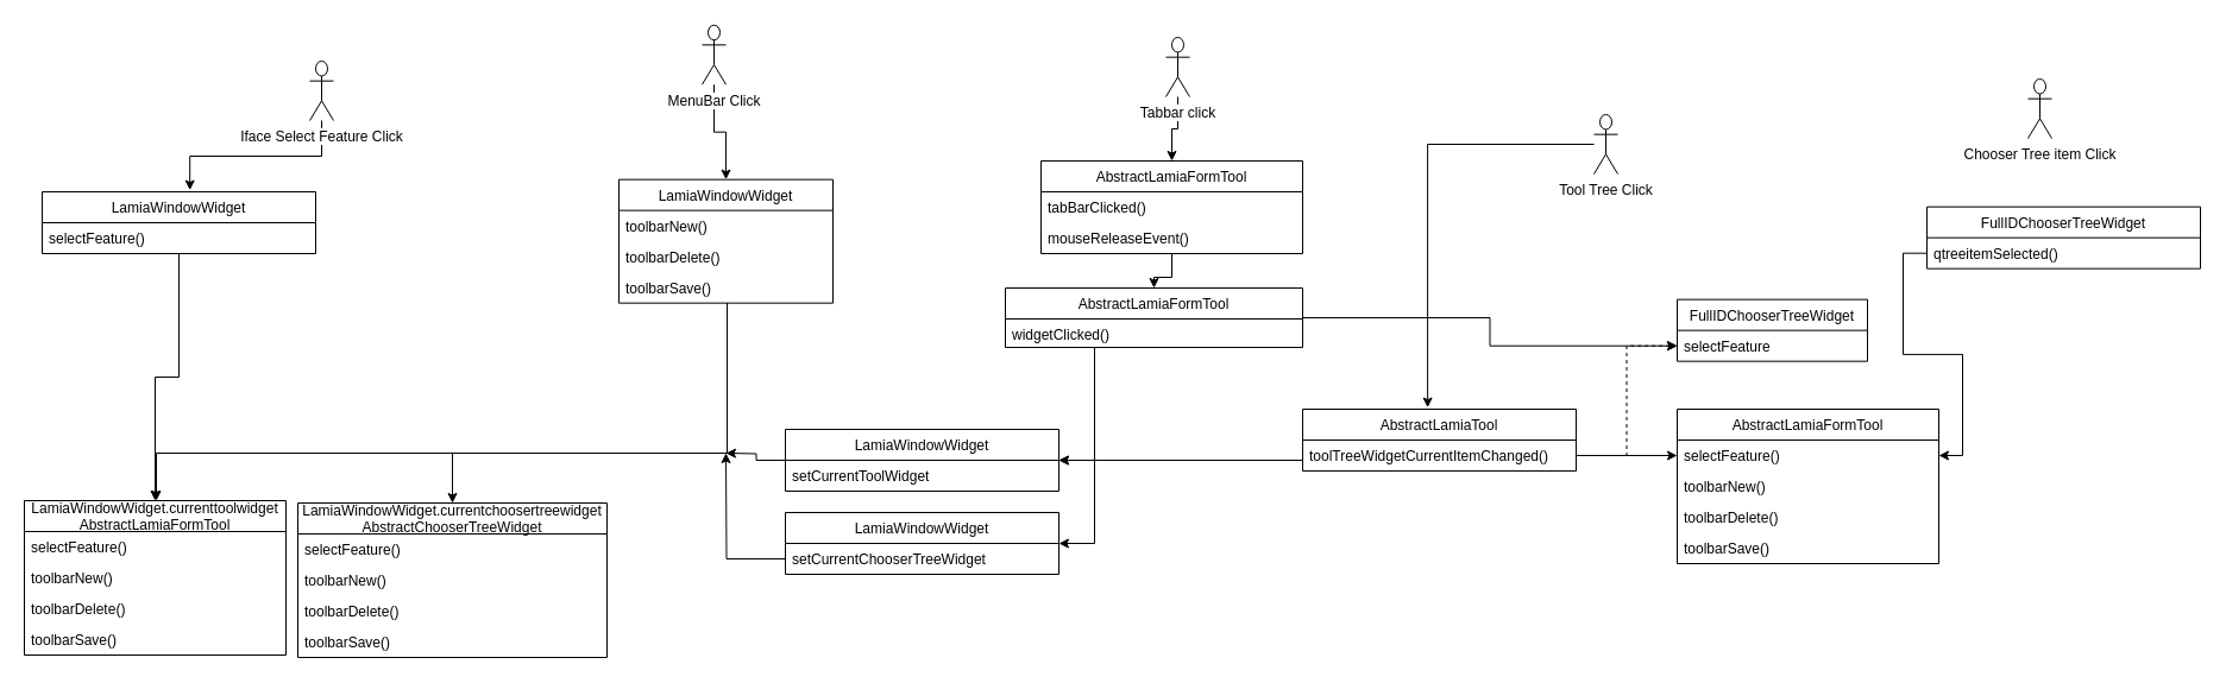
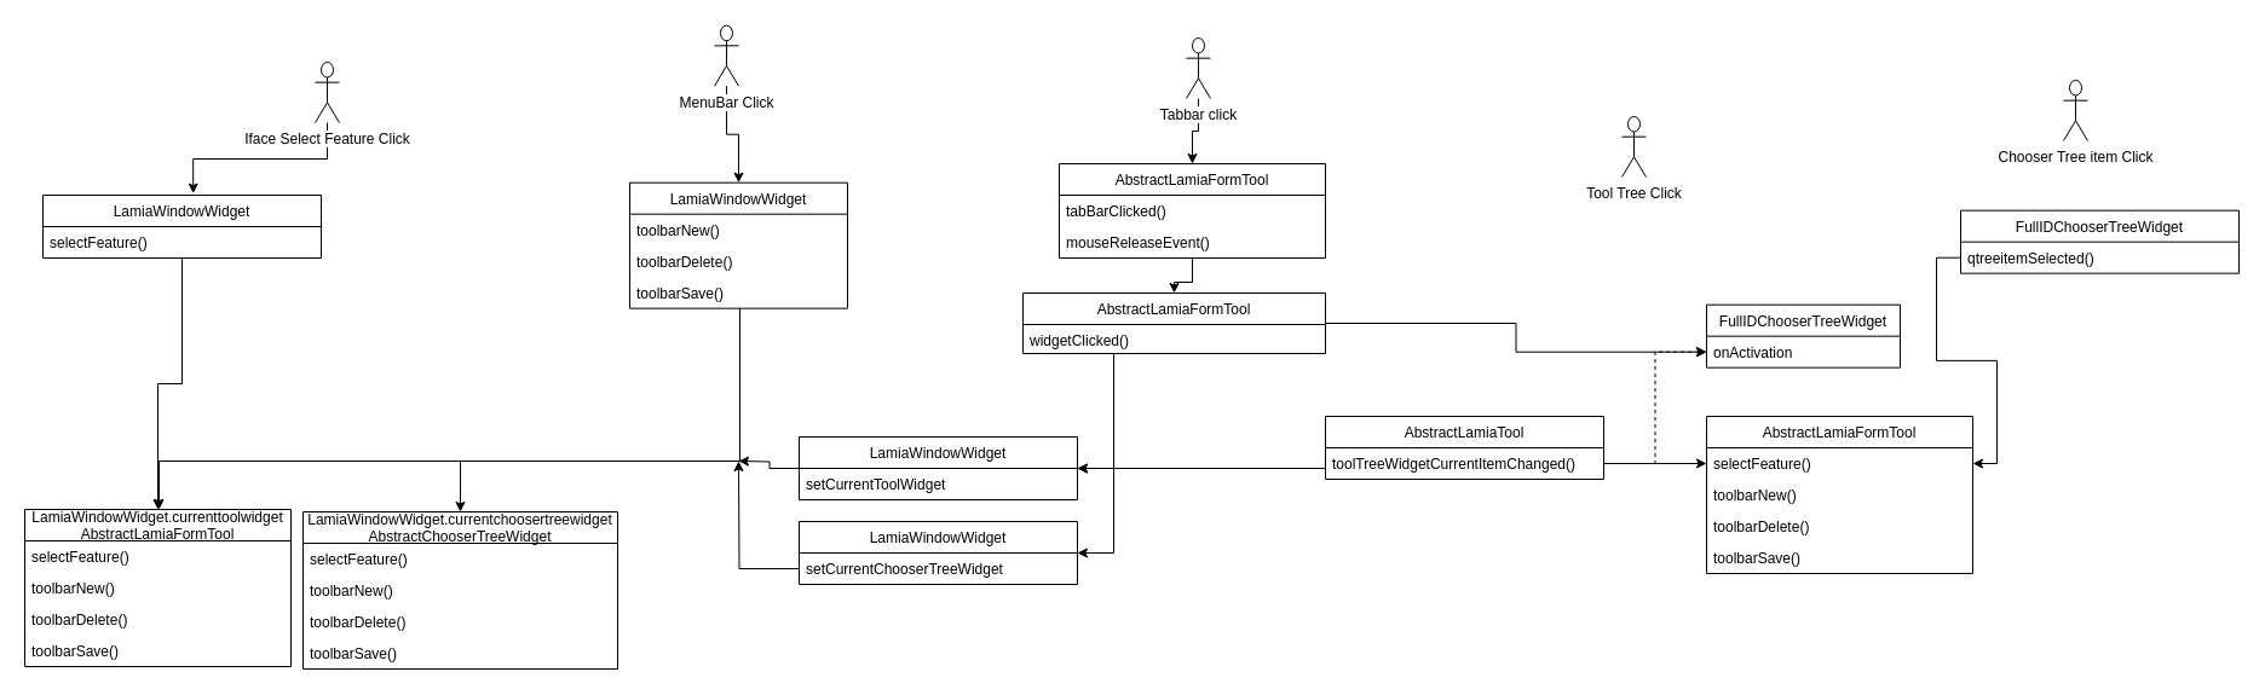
- <mxCell id="12" value="" style="edgeStyle=orthogonalEdgeStyle;rounded=0;orthogonalLoop=1;jettySize=auto;html=1;targetPerimeterSpacing=0;strokeWidth=1;entryX=0.457;entryY=-0.027;entryDx=0;entryDy=0;entryPerimeter=0;" edge="1" parent="1" source="13" target="15"><mxGeometry relative="1" as="geometry"><mxPoint x="1095" y="191" as="targetPoint" /></mxGeometry></mxCell>
- <mxCell id="45" value="selectFeature" style="text;strokeColor=none;fillColor=none;align=left;verticalAlign=top;spacingLeft=4;spacingRight=4;overflow=hidden;rotatable=0;points=[[0,0.5],[1,0.5]];portConstraint=eastwest;" vertex="1" parent="44"><mxGeometry y="26" width="160" height="26" as="geometry" /></mxCell>
+ <mxCell id="45" value="onActivation" style="text;strokeColor=none;fillColor=none;align=left;verticalAlign=top;spacingLeft=4;spacingRight=4;overflow=hidden;rotatable=0;points=[[0,0.5],[1,0.5]];portConstraint=eastwest;" vertex="1" parent="44"><mxGeometry y="26" width="160" height="26" as="geometry" /></mxCell>
